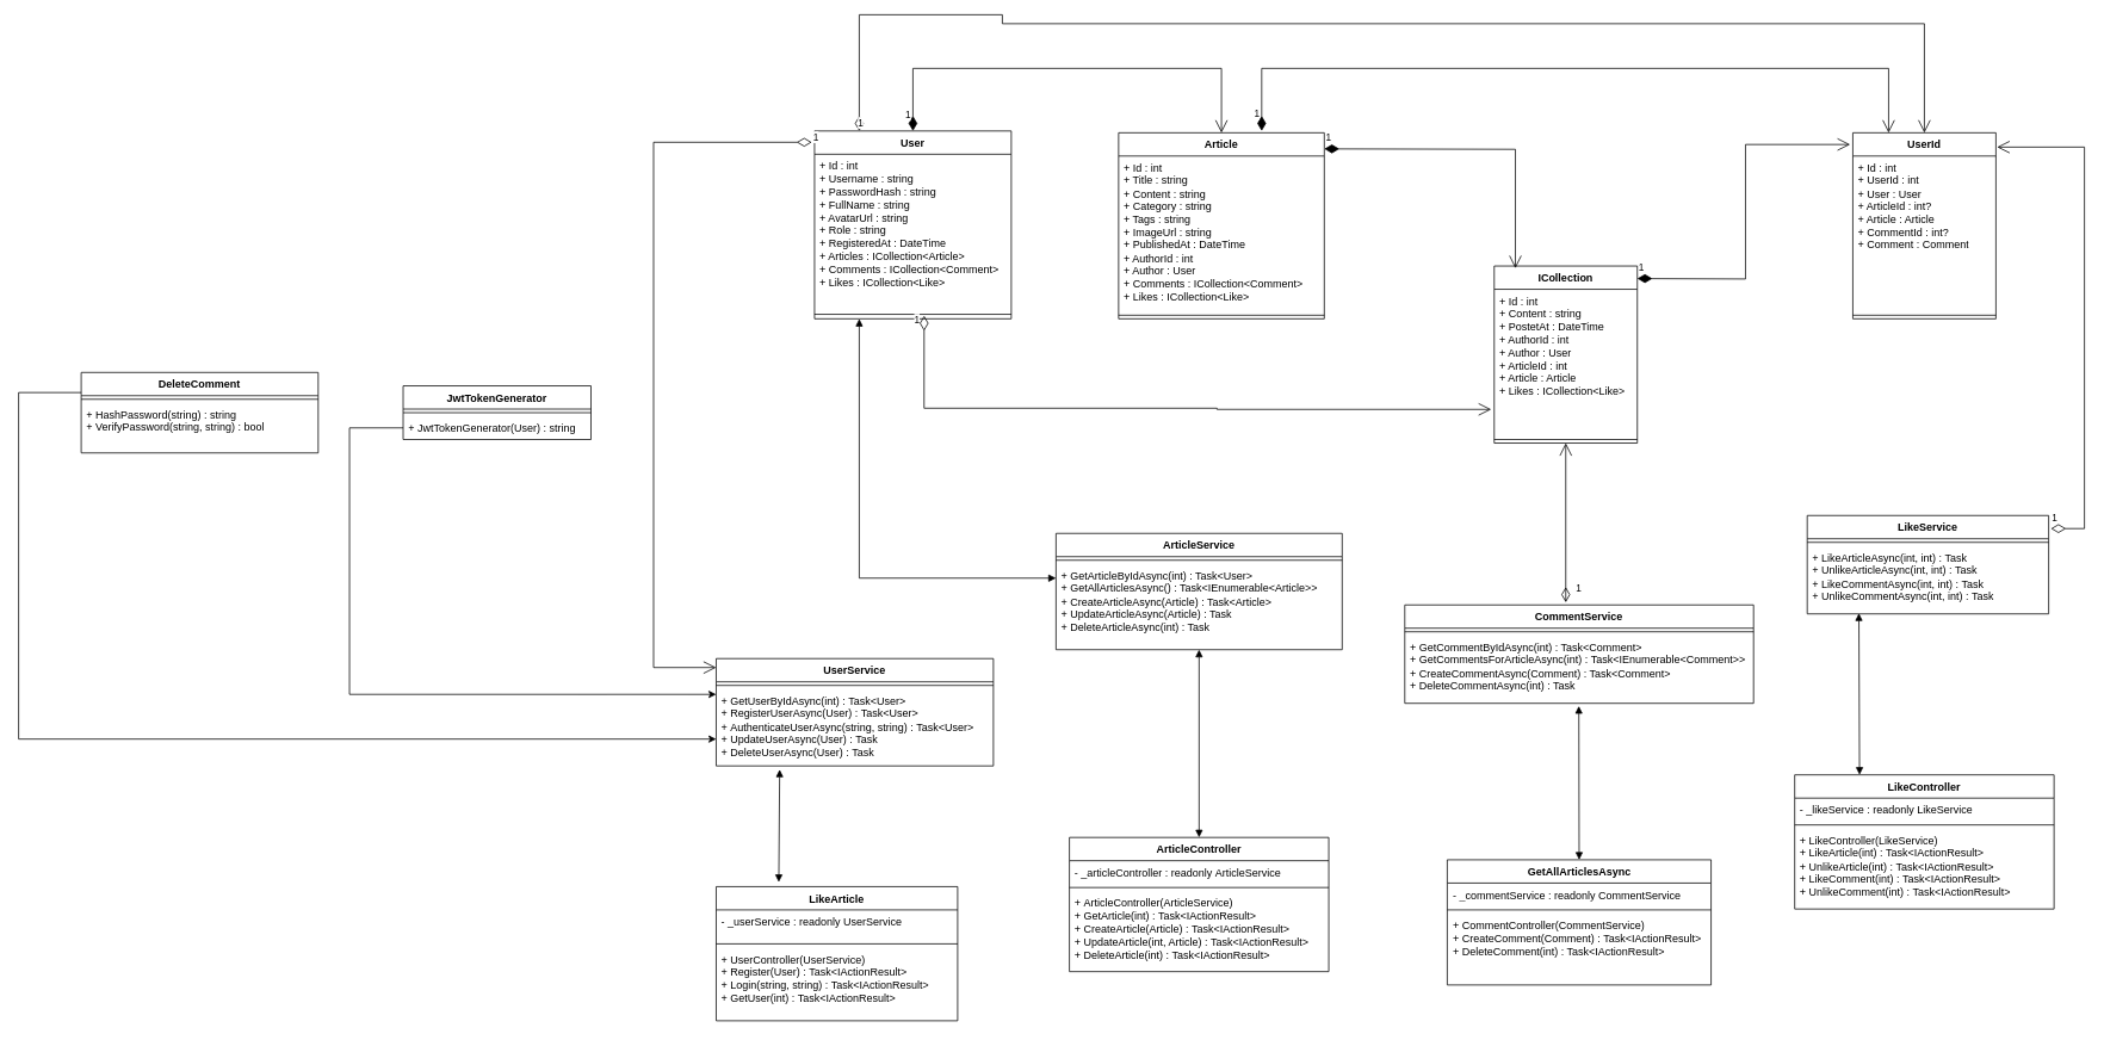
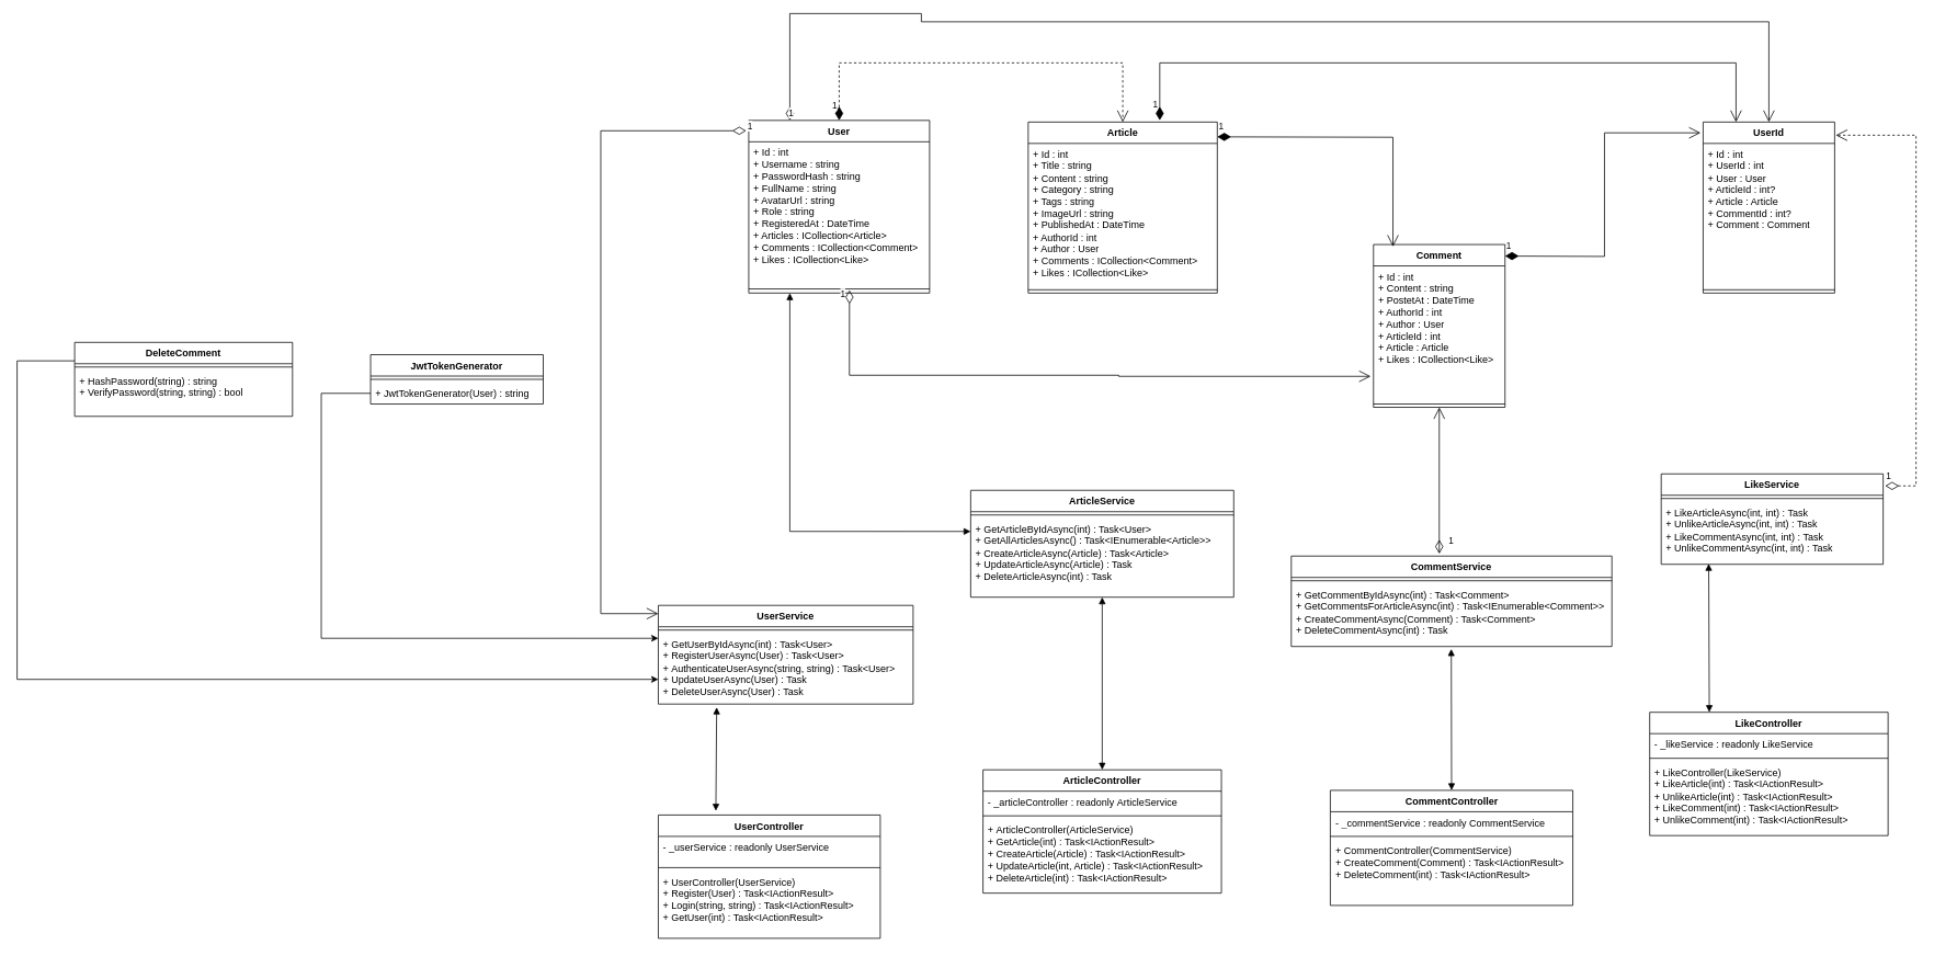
- <mxCell id="51" value="1" style="endArrow=open;html=1;endSize=12;startArrow=diamondThin;startSize=14;startFill=1;edgeStyle=orthogonalEdgeStyle;align=left;verticalAlign=bottom;rounded=0;entryX=0.5;entryY=0;entryDx=0;entryDy=0;" parent="1" source="2" target="6" edge="1"><mxGeometry x="-0.963" y="10" relative="1" as="geometry"><mxPoint x="990" y="20" as="sourcePoint" /><mxPoint x="1150" y="20" as="targetPoint" /><Array as="points"><mxPoint x="1020" y="20" /><mxPoint x="1365" y="20" /></Array><mxPoint as="offset" /></mxGeometry></mxCell>
+ <mxCell id="51" value="1" style="endArrow=open;html=1;endSize=12;startArrow=diamondThin;startSize=14;startFill=1;edgeStyle=orthogonalEdgeStyle;align=left;verticalAlign=bottom;rounded=0;entryX=0.5;entryY=0;entryDx=0;entryDy=0;dashed=1;" parent="1" source="2" target="6" edge="1"><mxGeometry x="-0.963" y="10" relative="1" as="geometry"><mxPoint x="990" y="20" as="sourcePoint" /><mxPoint x="1150" y="20" as="targetPoint" /><Array as="points"><mxPoint x="1020" y="20" /><mxPoint x="1365" y="20" /></Array><mxPoint as="offset" /></mxGeometry></mxCell>
- <mxCell id="13" value="ICollection" style="swimlane;fontStyle=1;align=center;verticalAlign=top;childLayout=stackLayout;horizontal=1;startSize=26;horizontalStack=0;resizeParent=1;resizeParentMax=0;resizeLast=0;collapsible=1;marginBottom=0;whiteSpace=wrap;html=1;" parent="1" vertex="1"><mxGeometry x="1670" y="241" width="160" height="198" as="geometry" /></mxCell>
+ <mxCell id="13" value="Comment" style="swimlane;fontStyle=1;align=center;verticalAlign=top;childLayout=stackLayout;horizontal=1;startSize=26;horizontalStack=0;resizeParent=1;resizeParentMax=0;resizeLast=0;collapsible=1;marginBottom=0;whiteSpace=wrap;html=1;" parent="1" vertex="1"><mxGeometry x="1670" y="241" width="160" height="198" as="geometry" /></mxCell>
- <mxCell id="59" value="1" style="endArrow=open;html=1;endSize=12;startArrow=diamondThin;startSize=14;startFill=0;edgeStyle=orthogonalEdgeStyle;align=left;verticalAlign=bottom;rounded=0;exitX=1.009;exitY=0.133;exitDx=0;exitDy=0;exitPerimeter=0;entryX=1.008;entryY=0.077;entryDx=0;entryDy=0;entryPerimeter=0;" edge="1" parent="1" source="26" target="10"><mxGeometry x="-1" y="3" relative="1" as="geometry"><mxPoint x="2140" y="450" as="sourcePoint" /><mxPoint x="2292" y="210" as="targetPoint" /><Array as="points"><mxPoint x="2330" y="535" /><mxPoint x="2330" y="108" /></Array></mxGeometry></mxCell>
+ <mxCell id="59" value="1" style="endArrow=open;html=1;endSize=12;startArrow=diamondThin;startSize=14;startFill=0;edgeStyle=orthogonalEdgeStyle;align=left;verticalAlign=bottom;rounded=0;exitX=1.009;exitY=0.133;exitDx=0;exitDy=0;exitPerimeter=0;entryX=1.008;entryY=0.077;entryDx=0;entryDy=0;entryPerimeter=0;dashed=1;" edge="1" parent="1" source="26" target="10"><mxGeometry x="-1" y="3" relative="1" as="geometry"><mxPoint x="2140" y="450" as="sourcePoint" /><mxPoint x="2292" y="210" as="targetPoint" /><Array as="points"><mxPoint x="2330" y="535" /><mxPoint x="2330" y="108" /></Array></mxGeometry></mxCell>
- <mxCell id="37" value="GetAllArticlesAsync" style="swimlane;fontStyle=1;align=center;verticalAlign=top;childLayout=stackLayout;horizontal=1;startSize=26;horizontalStack=0;resizeParent=1;resizeParentMax=0;resizeLast=0;collapsible=1;marginBottom=0;whiteSpace=wrap;html=1;" parent="1" vertex="1"><mxGeometry x="1617.5" y="905" width="295" height="140" as="geometry" /></mxCell>
+ <mxCell id="37" value="CommentController" style="swimlane;fontStyle=1;align=center;verticalAlign=top;childLayout=stackLayout;horizontal=1;startSize=26;horizontalStack=0;resizeParent=1;resizeParentMax=0;resizeLast=0;collapsible=1;marginBottom=0;whiteSpace=wrap;html=1;" parent="1" vertex="1"><mxGeometry x="1617.5" y="905" width="295" height="140" as="geometry" /></mxCell>
- <mxCell id="29" value="LikeArticle" style="swimlane;fontStyle=1;align=center;verticalAlign=top;childLayout=stackLayout;horizontal=1;startSize=26;horizontalStack=0;resizeParent=1;resizeParentMax=0;resizeLast=0;collapsible=1;marginBottom=0;whiteSpace=wrap;html=1;" parent="1" vertex="1"><mxGeometry x="800" y="935" width="270" height="150" as="geometry" /></mxCell>
+ <mxCell id="29" value="UserController" style="swimlane;fontStyle=1;align=center;verticalAlign=top;childLayout=stackLayout;horizontal=1;startSize=26;horizontalStack=0;resizeParent=1;resizeParentMax=0;resizeLast=0;collapsible=1;marginBottom=0;whiteSpace=wrap;html=1;" parent="1" vertex="1"><mxGeometry x="800" y="935" width="270" height="150" as="geometry" /></mxCell>
